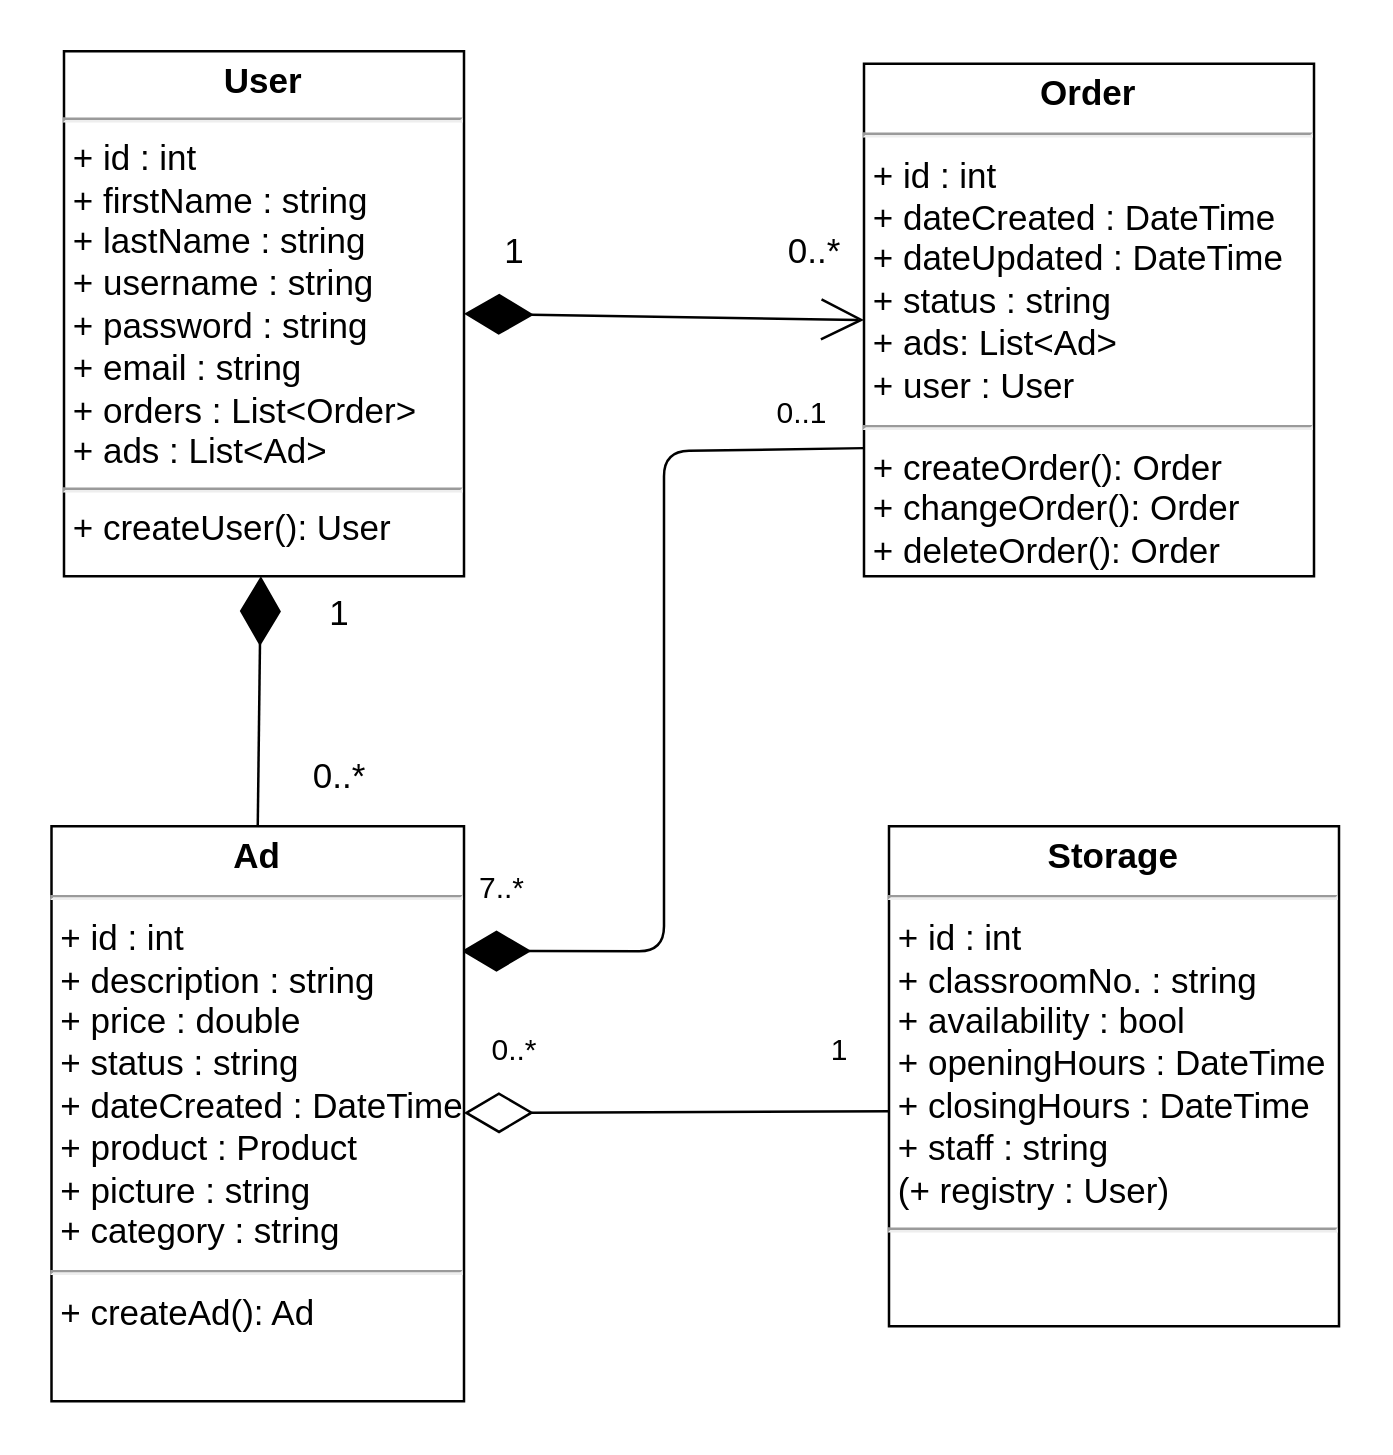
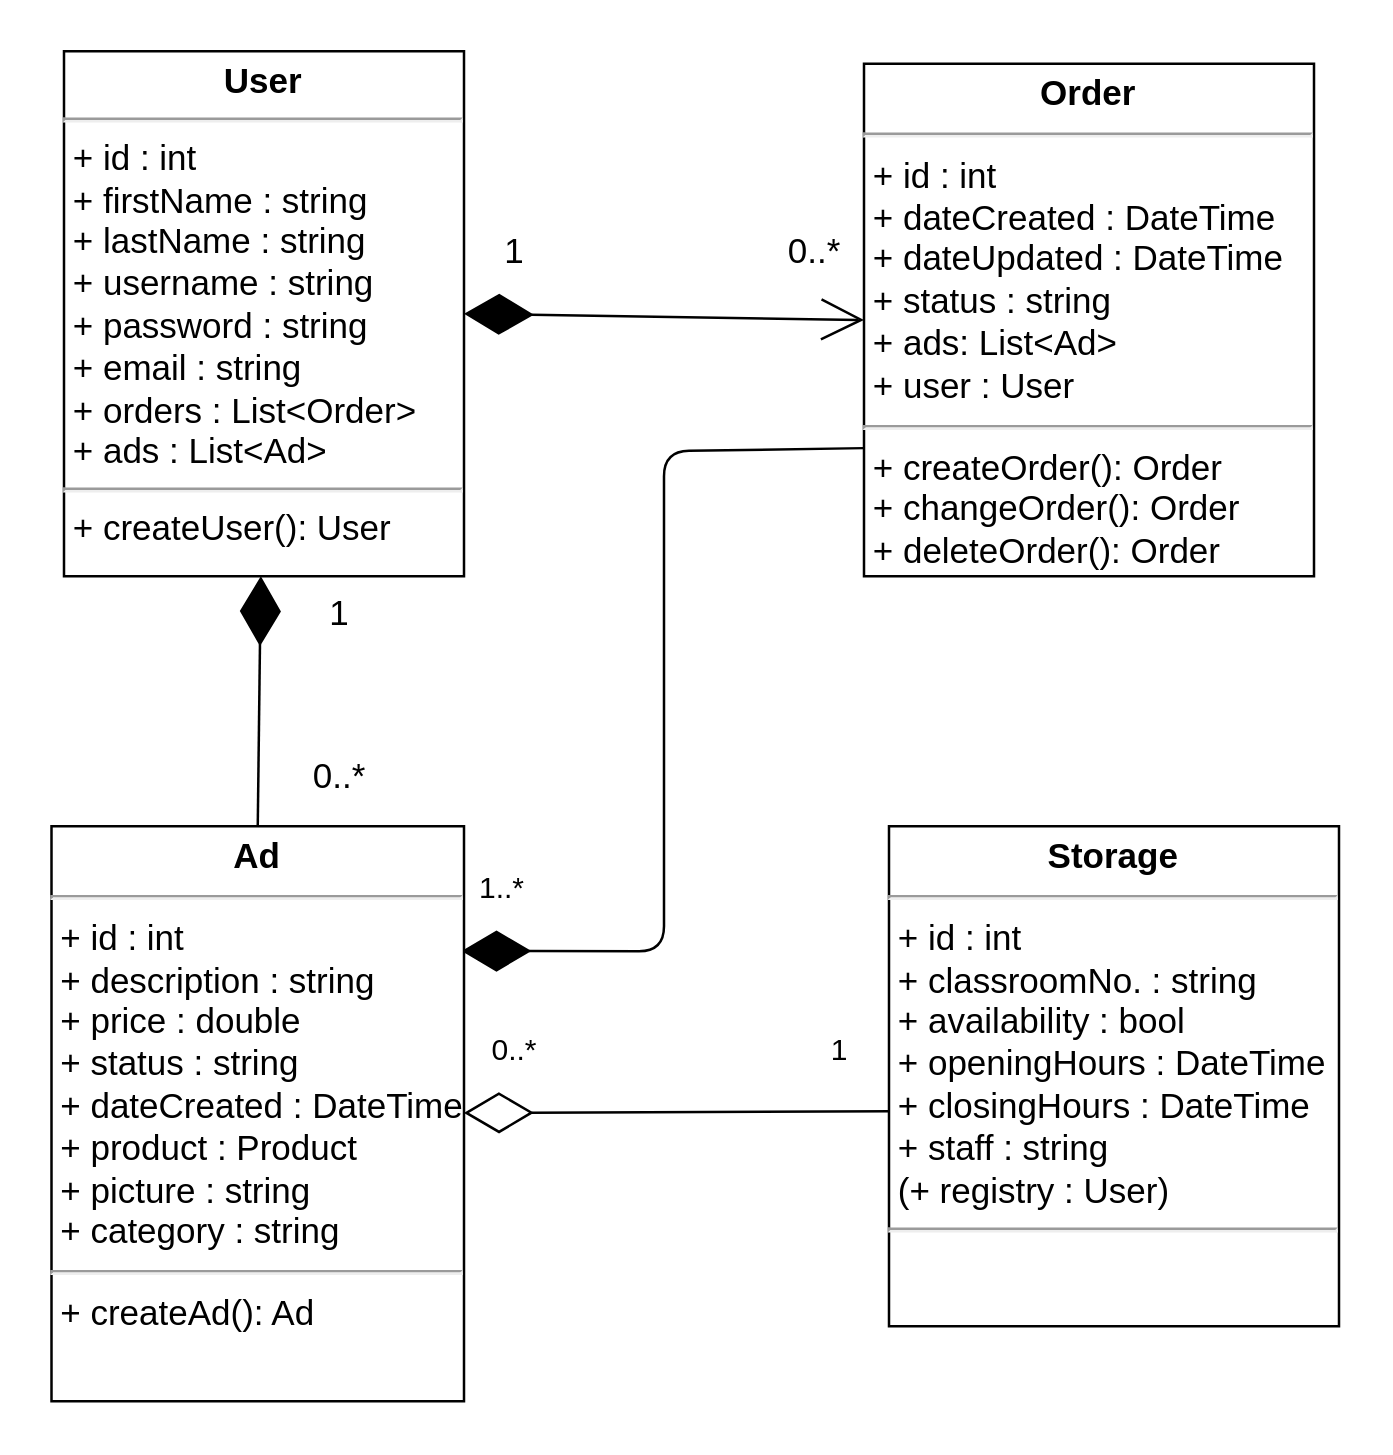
- <mxCell id="18" value="0..1" style="text;html=1;align=center;verticalAlign=middle;resizable=0;points=[];autosize=1;strokeColor=none;fillColor=none;" vertex="1" parent="1"><mxGeometry x="300" y="150" width="40" height="30" as="geometry" /></mxCell>
- <mxCell id="17" value="7..*" style="text;html=1;align=center;verticalAlign=middle;resizable=0;points=[];autosize=1;strokeColor=none;fillColor=none;" vertex="1" parent="1"><mxGeometry x="180" y="340" width="40" height="30" as="geometry" /></mxCell>
+ <mxCell id="17" value="1..*" style="text;html=1;align=center;verticalAlign=middle;resizable=0;points=[];autosize=1;strokeColor=none;fillColor=none;" vertex="1" parent="1"><mxGeometry x="180" y="340" width="40" height="30" as="geometry" /></mxCell>
